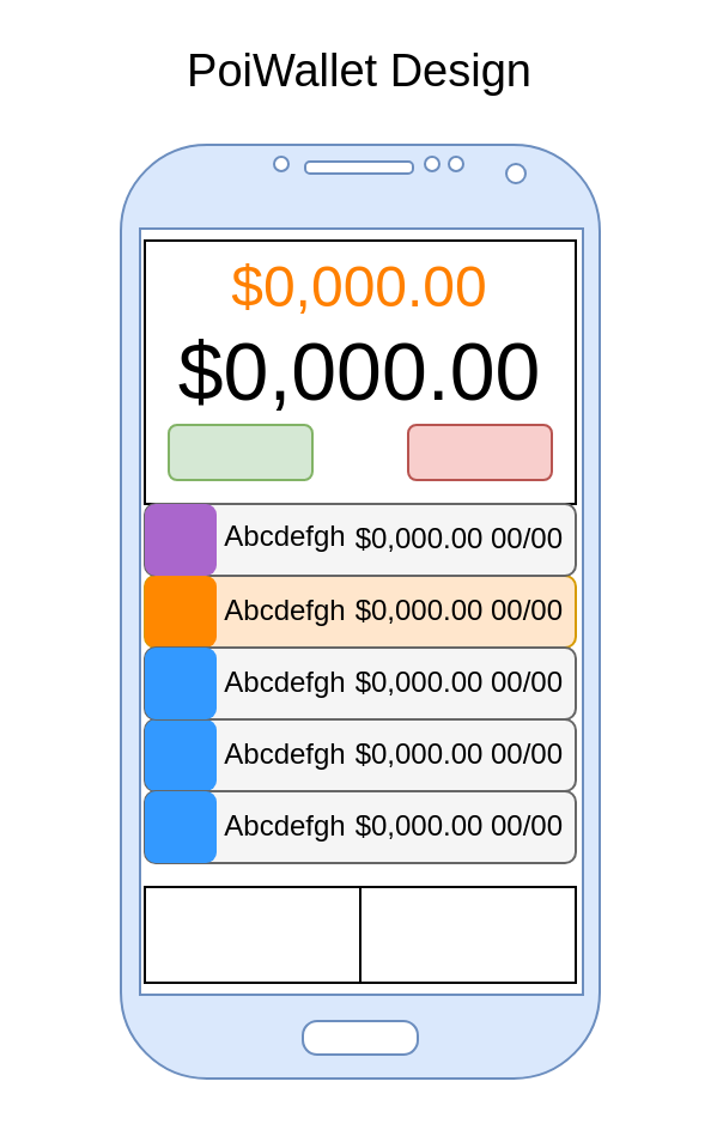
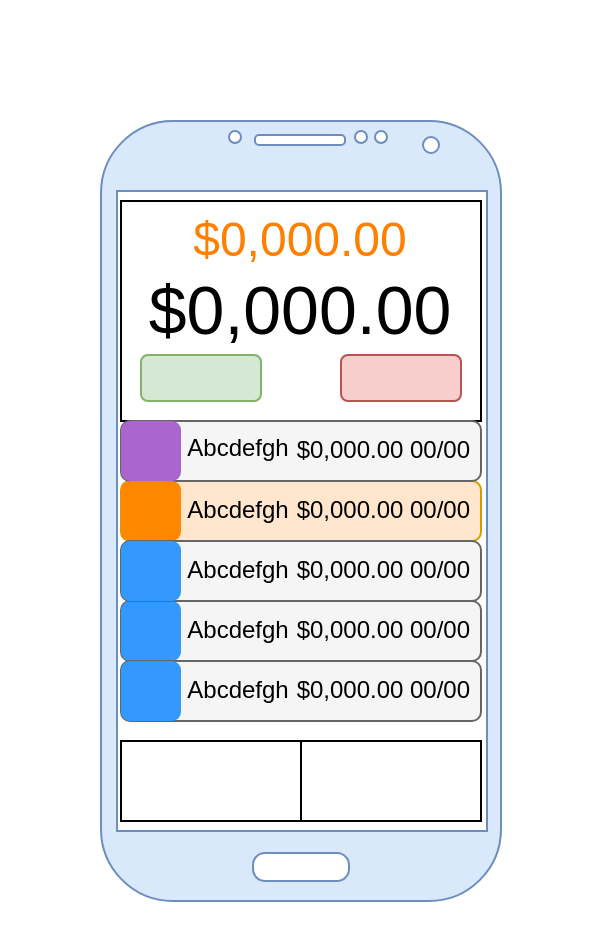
- <mxCell id="3" value="PoiWallet Design" style="text;html=1;strokeColor=none;fillColor=none;align=center;verticalAlign=middle;whiteSpace=wrap;rounded=0;fontSize=19;" vertex="1" parent="1"><mxGeometry x="20" y="20" width="260" height="20" as="geometry" /></mxCell>
